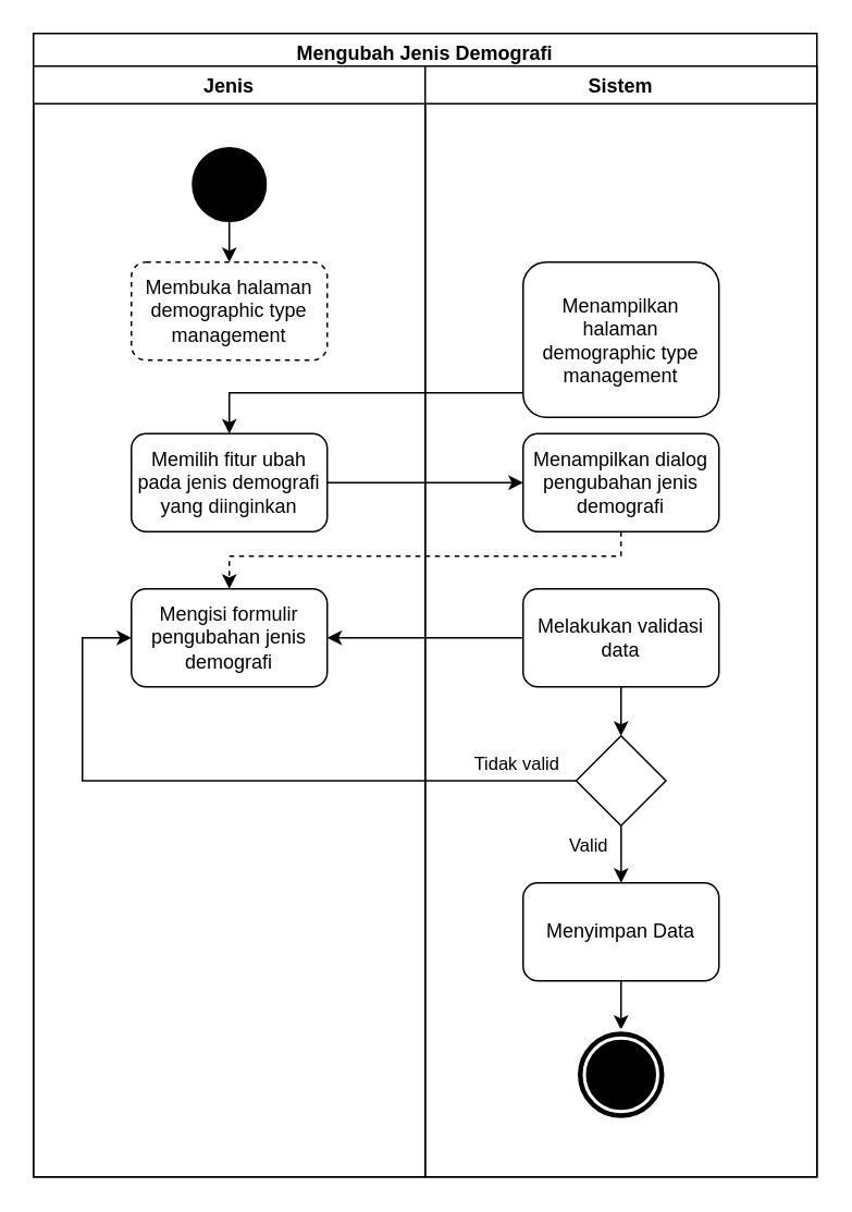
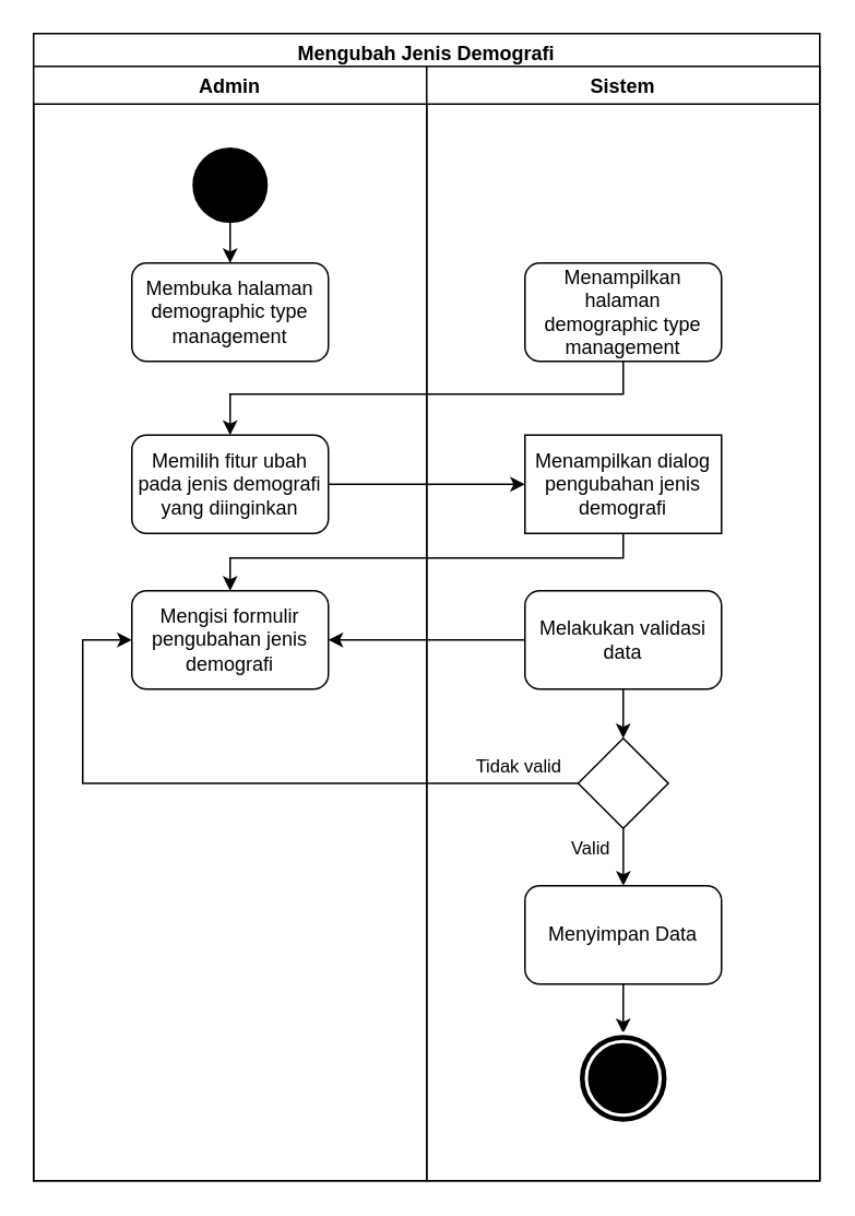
- <mxCell id="3" value="Jenis" style="swimlane;" parent="2" vertex="1"><mxGeometry y="20" width="240" height="680" as="geometry" /></mxCell>
+ <mxCell id="3" value="Admin" style="swimlane;" parent="2" vertex="1"><mxGeometry y="20" width="240" height="680" as="geometry" /></mxCell>
- <mxCell id="6" value="Membuka halaman demographic type management" style="rounded=1;whiteSpace=wrap;html=1;fillColor=none;dashed=1;" parent="3" vertex="1"><mxGeometry x="60" y="120" width="120" height="60" as="geometry" /></mxCell>
+ <mxCell id="6" value="Membuka halaman demographic type management" style="rounded=1;whiteSpace=wrap;html=1;fillColor=none;" parent="3" vertex="1"><mxGeometry x="60" y="120" width="120" height="60" as="geometry" /></mxCell>
- <mxCell id="9" value="Menampilkan halaman demographic type management" style="rounded=1;whiteSpace=wrap;html=1;fillColor=none;" parent="8" vertex="1"><mxGeometry x="60" y="120" width="120" height="95" as="geometry" /></mxCell>
+ <mxCell id="9" value="Menampilkan halaman demographic type management" style="rounded=1;whiteSpace=wrap;html=1;fillColor=none;" parent="8" vertex="1"><mxGeometry x="60" y="120" width="120" height="60" as="geometry" /></mxCell>
- <mxCell id="11" value="Menampilkan dialog pengubahan jenis demografi" style="rounded=1;whiteSpace=wrap;html=1;fillColor=none;" parent="8" vertex="1"><mxGeometry x="60" y="225" width="120" height="60" as="geometry" /></mxCell>
+ <mxCell id="11" value="Menampilkan dialog pengubahan jenis demografi" style="whiteSpace=wrap;html=1;fillColor=none;rounded=0;" parent="8" vertex="1"><mxGeometry x="60" y="225" width="120" height="60" as="geometry" /></mxCell>
- <mxCell id="10" style="edgeStyle=orthogonalEdgeStyle;rounded=0;orthogonalLoop=1;jettySize=auto;html=1;dashed=1;" parent="8" source="11" target="12" edge="1"><mxGeometry relative="1" as="geometry"><Array as="points"><mxPoint x="120" y="300" /><mxPoint x="-120" y="300" /></Array></mxGeometry></mxCell>
+ <mxCell id="10" style="edgeStyle=orthogonalEdgeStyle;rounded=0;orthogonalLoop=1;jettySize=auto;html=1;" parent="8" source="11" target="12" edge="1"><mxGeometry relative="1" as="geometry"><Array as="points"><mxPoint x="120" y="300" /><mxPoint x="-120" y="300" /></Array></mxGeometry></mxCell>
